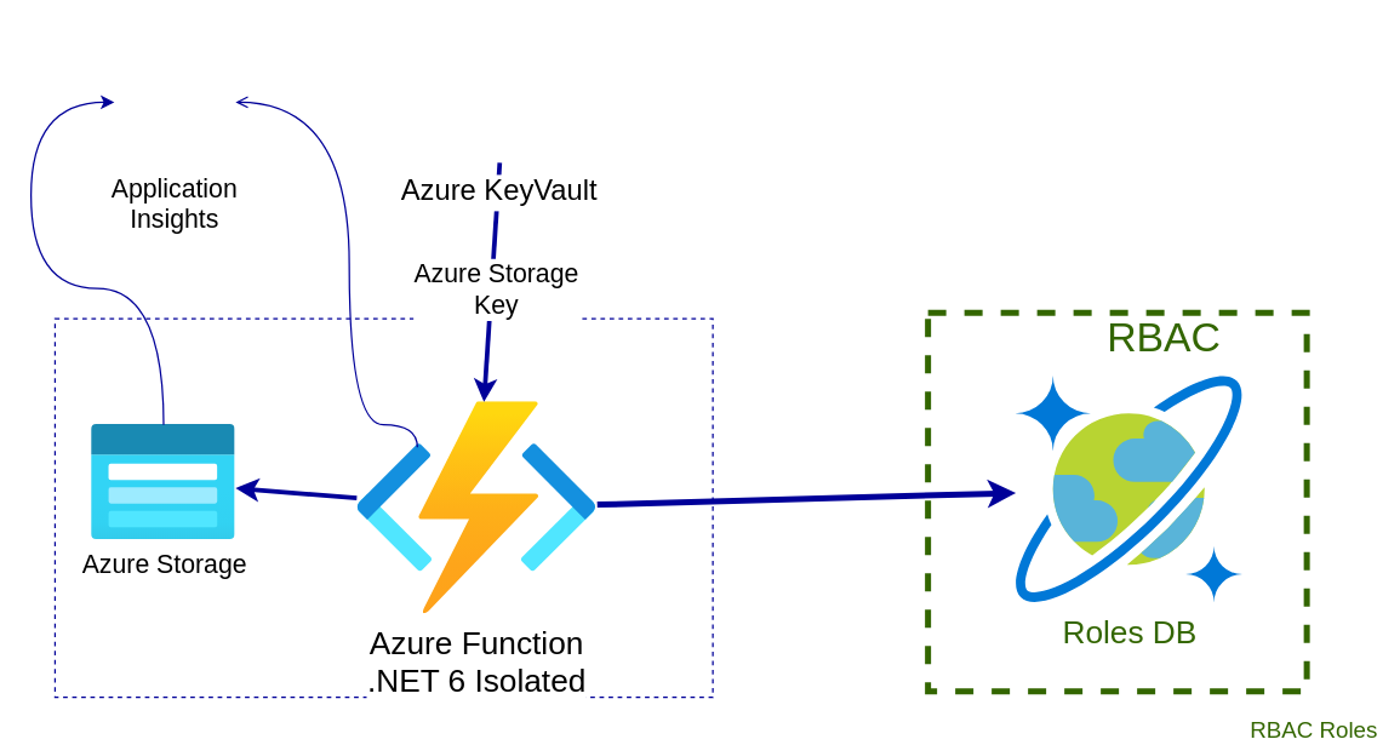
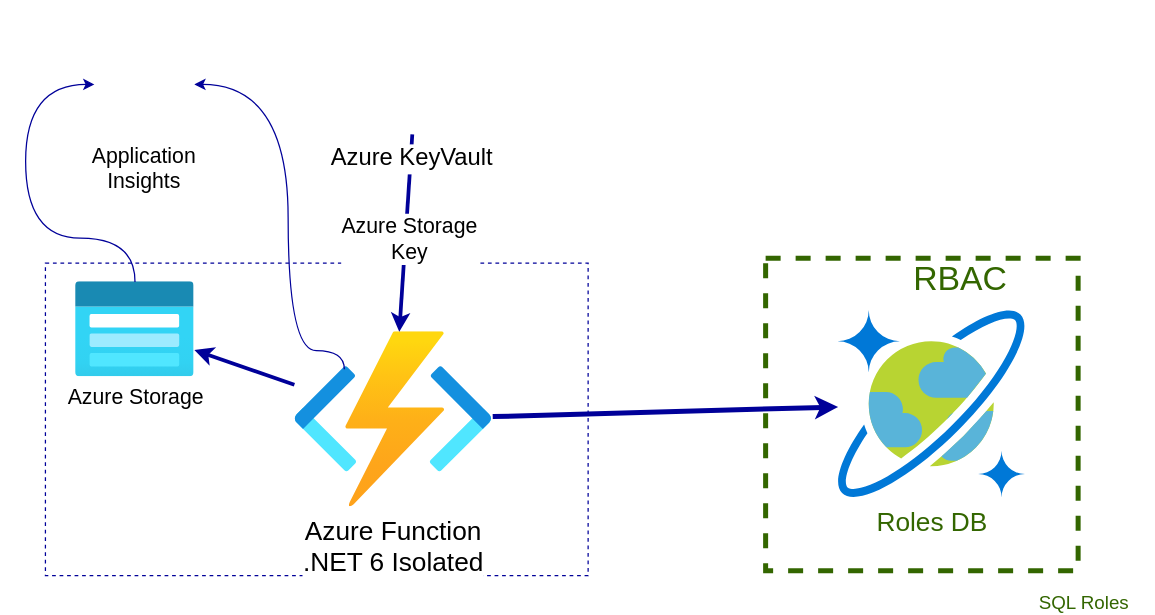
- <mxCell id="15" value="" style="endArrow=open;html=1;rounded=0;strokeColor=#000099;strokeWidth=1;fontSize=17;fontColor=#336600;elbow=vertical;jumpStyle=none;entryX=1;entryY=0.5;entryDx=0;entryDy=0;edgeStyle=orthogonalEdgeStyle;curved=1;exitX=0.252;exitY=0.214;exitDx=0;exitDy=0;exitPerimeter=0;" edge="1" parent="1" source="5" target="13"><mxGeometry width="50" height="50" relative="1" as="geometry"><mxPoint x="360" y="630" as="sourcePoint" /><mxPoint x="410" y="580" as="targetPoint" /><Array as="points"><mxPoint x="230" y="280" /><mxPoint x="230" y="67" /></Array></mxGeometry></mxCell>
+ <mxCell id="15" value="" style="endArrow=classic;html=1;rounded=0;strokeColor=#000099;strokeWidth=1;fontSize=17;fontColor=#336600;elbow=vertical;jumpStyle=none;entryX=1;entryY=0.5;entryDx=0;entryDy=0;edgeStyle=orthogonalEdgeStyle;curved=1;exitX=0.252;exitY=0.214;exitDx=0;exitDy=0;exitPerimeter=0;" edge="1" parent="1" source="5" target="13"><mxGeometry width="50" height="50" relative="1" as="geometry"><mxPoint x="360" y="630" as="sourcePoint" /><mxPoint x="410" y="580" as="targetPoint" /><Array as="points"><mxPoint x="230" y="280" /><mxPoint x="230" y="67" /></Array></mxGeometry></mxCell>
- <mxCell id="9" value="Azure Storage" style="aspect=fixed;html=1;points=[];align=center;image;fontSize=17;image=img/lib/azure2/storage/Storage_Accounts_Classic.svg;rounded=0;shadow=0;glass=0;dashed=1;sketch=0;strokeColor=#336600;strokeWidth=4;fontColor=default;fillColor=none;" vertex="1" parent="1"><mxGeometry x="60" y="280" width="95" height="76" as="geometry" /></mxCell>
+ <mxCell id="9" value="Azure Storage" style="aspect=fixed;html=1;points=[];align=center;image;fontSize=17;image=img/lib/azure2/storage/Storage_Accounts_Classic.svg;rounded=0;shadow=0;glass=0;dashed=1;sketch=0;strokeColor=#336600;strokeWidth=4;fontColor=default;fillColor=none;" vertex="1" parent="1"><mxGeometry x="60" y="225" width="95" height="76" as="geometry" /></mxCell>
- <mxCell id="7" value="RBAC Roles" style="shape=image;verticalLabelPosition=bottom;labelBackgroundColor=default;verticalAlign=top;aspect=fixed;imageAspect=0;image=http://code.benco.io/icon-collection/azure-icons/Azure-AD-Roles-and-Administrators.svg;fontSize=15;fontColor=#336600;" vertex="1" parent="1"><mxGeometry x="832" y="396" width="70" height="70" as="geometry" /></mxCell>
+ <mxCell id="7" value="SQL Roles" style="shape=image;verticalLabelPosition=bottom;labelBackgroundColor=default;verticalAlign=top;aspect=fixed;imageAspect=0;image=http://code.benco.io/icon-collection/azure-icons/Azure-AD-Roles-and-Administrators.svg;fontSize=15;fontColor=#336600;" vertex="1" parent="1"><mxGeometry x="832" y="396" width="70" height="70" as="geometry" /></mxCell>
